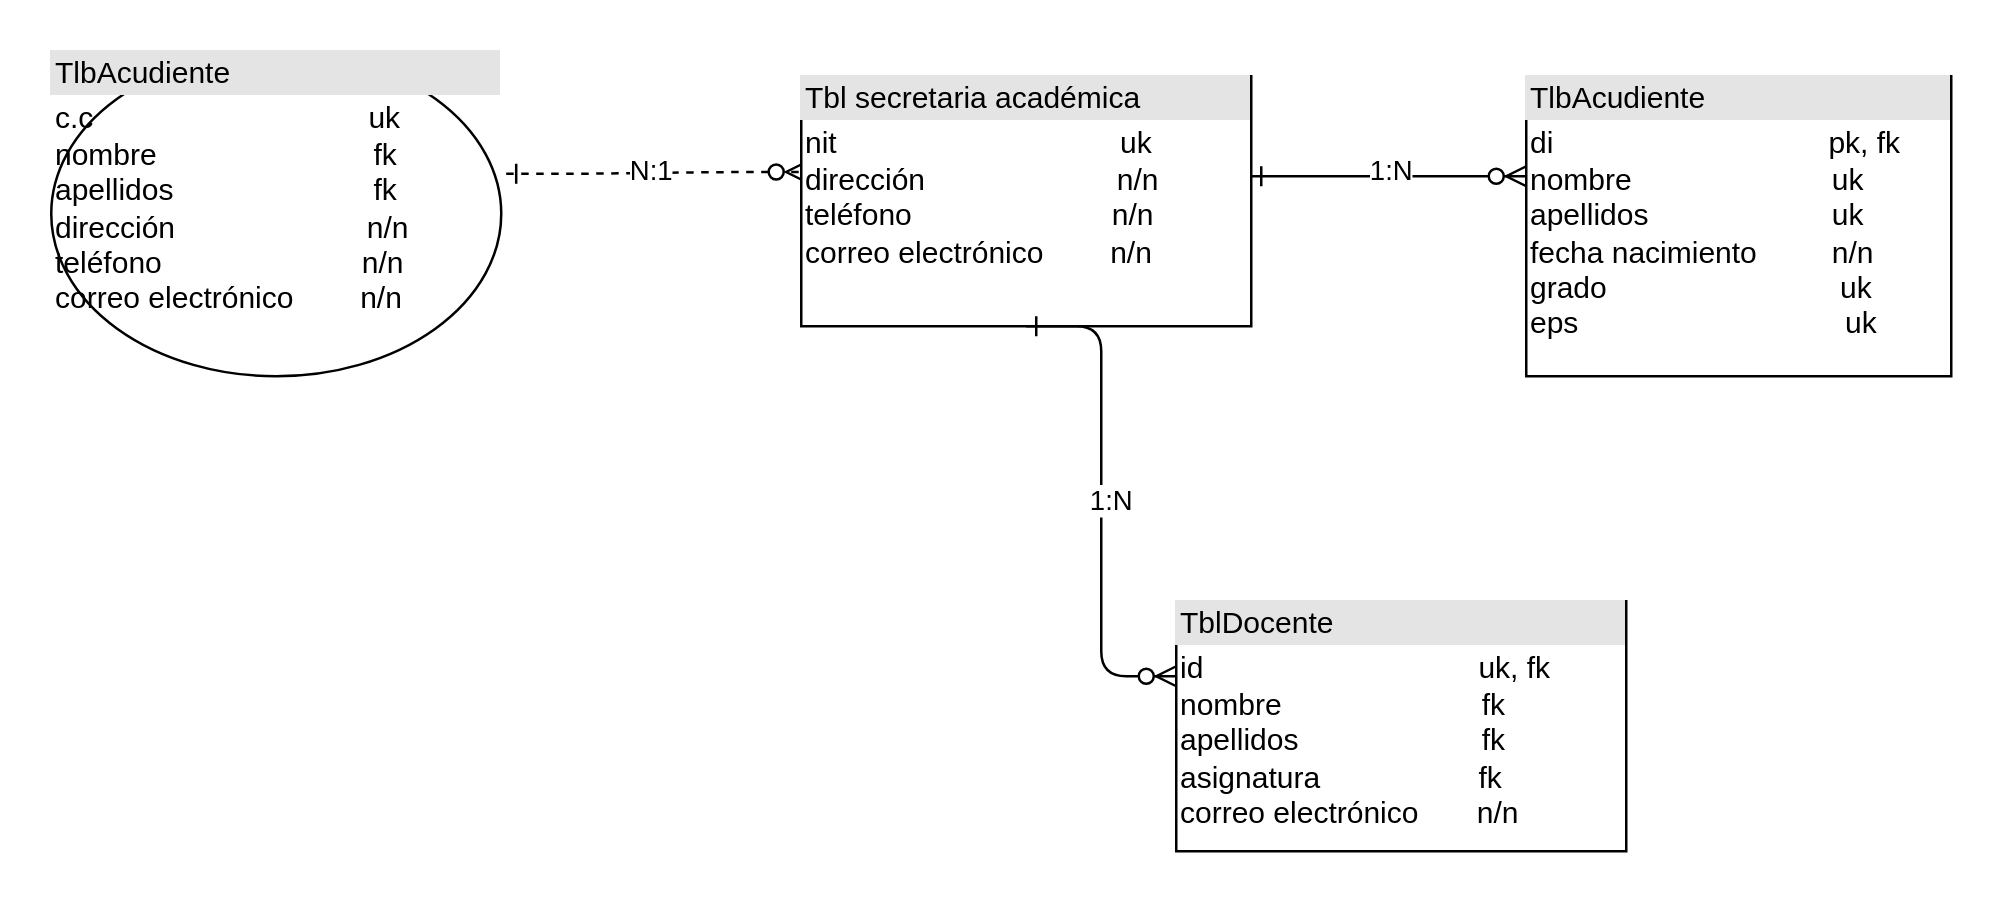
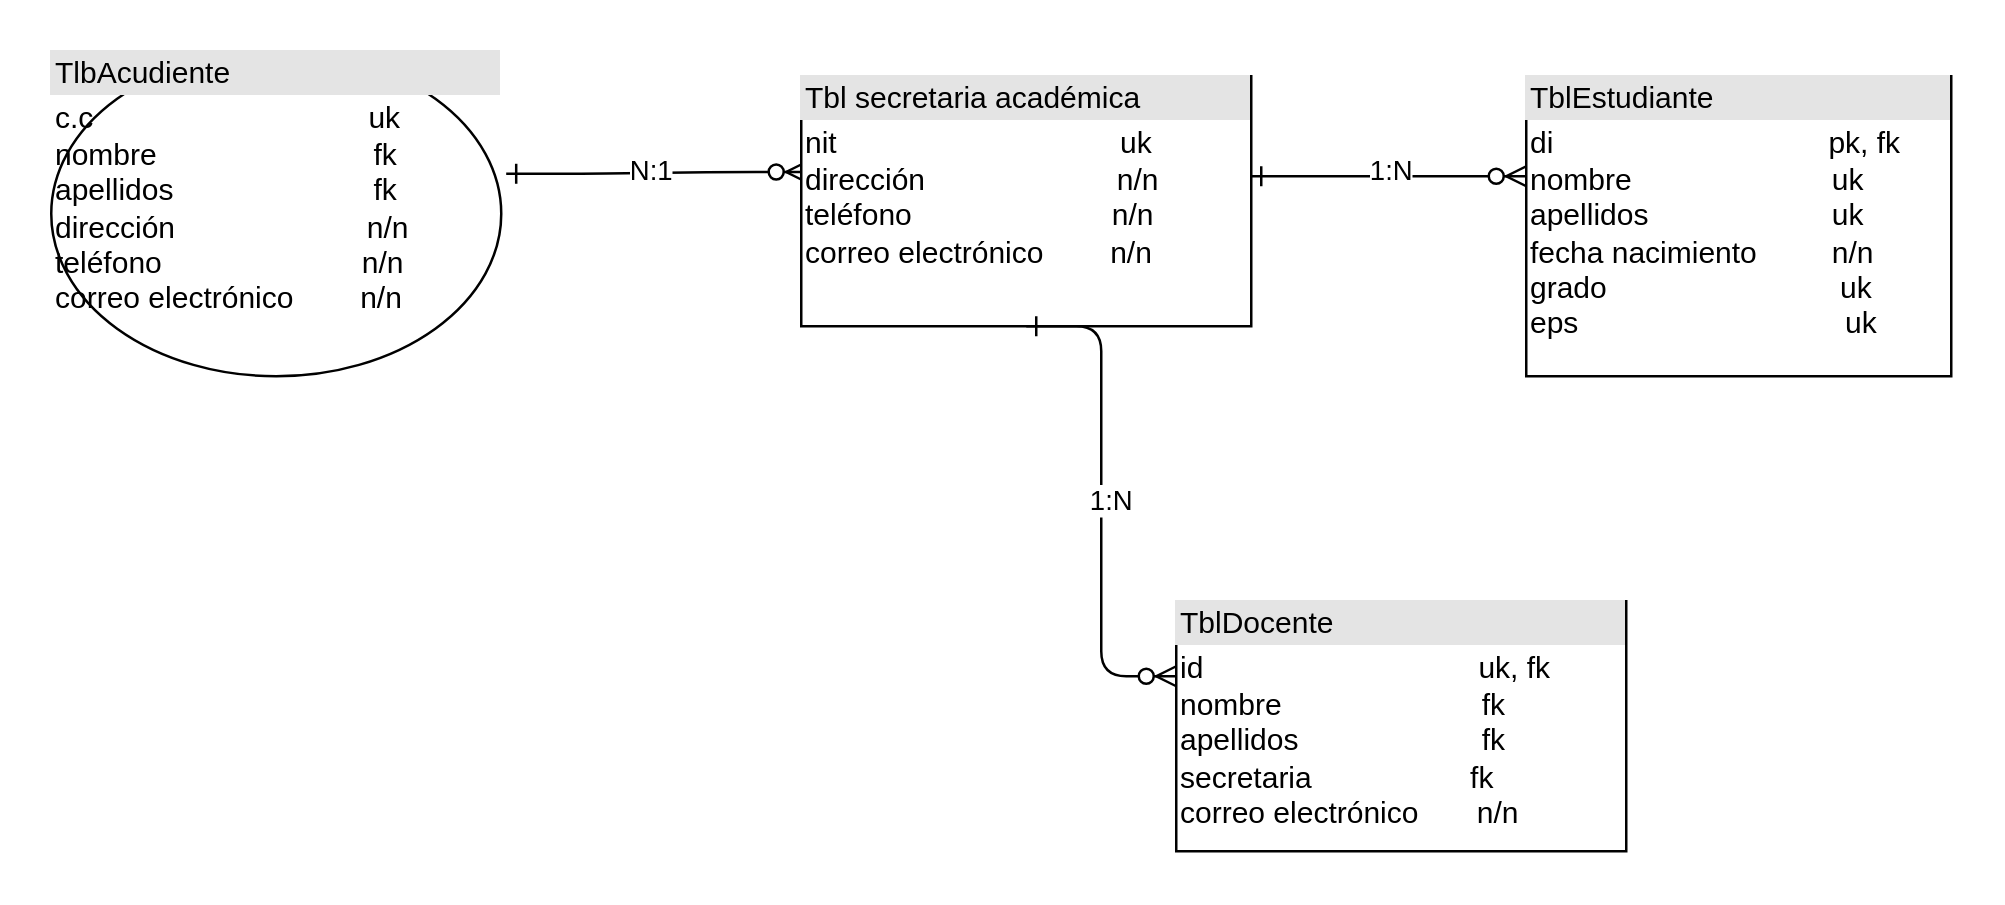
- <mxCell id="2" value="" style="edgeStyle=entityRelationEdgeStyle;endArrow=ERzeroToMany;startArrow=ERone;endFill=1;startFill=0;entryX=0.011;entryY=0.383;entryDx=0;entryDy=0;entryPerimeter=0;exitX=1.011;exitY=0.377;exitDx=0;exitDy=0;exitPerimeter=0;dashed=1;" parent="1" source="4" target="5" edge="1"><mxGeometry width="100" height="100" relative="1" as="geometry"><mxPoint x="210" y="69" as="sourcePoint" /><mxPoint x="310" y="70" as="targetPoint" /></mxGeometry></mxCell>
+ <mxCell id="2" value="" style="edgeStyle=entityRelationEdgeStyle;endArrow=ERzeroToMany;startArrow=ERone;endFill=1;startFill=0;entryX=0.011;entryY=0.383;entryDx=0;entryDy=0;entryPerimeter=0;exitX=1.011;exitY=0.377;exitDx=0;exitDy=0;exitPerimeter=0;" parent="1" source="4" target="5" edge="1"><mxGeometry width="100" height="100" relative="1" as="geometry"><mxPoint x="210" y="69" as="sourcePoint" /><mxPoint x="310" y="70" as="targetPoint" /></mxGeometry></mxCell>
- <mxCell id="11" value="&lt;div style=&quot;box-sizing:border-box;width:100%;background:#e4e4e4;padding:2px;&quot;&gt;TlbAcudiente&lt;/div&gt;&lt;table style=&quot;width:100%;font-size:1em;&quot; cellpadding=&quot;2&quot; cellspacing=&quot;0&quot;&gt;&lt;tbody&gt;&lt;tr&gt;&lt;td&gt;di&amp;nbsp; &amp;nbsp; &amp;nbsp; &amp;nbsp; &amp;nbsp; &amp;nbsp; &amp;nbsp; &amp;nbsp; &amp;nbsp; &amp;nbsp; &amp;nbsp; &amp;nbsp; &amp;nbsp; &amp;nbsp; &amp;nbsp; &amp;nbsp; &amp;nbsp;pk, fk&lt;br&gt;nombre&amp;nbsp; &amp;nbsp; &amp;nbsp; &amp;nbsp; &amp;nbsp; &amp;nbsp; &amp;nbsp; &amp;nbsp; &amp;nbsp; &amp;nbsp; &amp;nbsp; &amp;nbsp; uk&lt;br&gt;apellidos&amp;nbsp; &amp;nbsp; &amp;nbsp; &amp;nbsp; &amp;nbsp; &amp;nbsp; &amp;nbsp; &amp;nbsp; &amp;nbsp; &amp;nbsp; &amp;nbsp; uk&lt;br&gt;fecha nacimiento&amp;nbsp; &amp;nbsp; &amp;nbsp; &amp;nbsp; &amp;nbsp;n/n&lt;br&gt;grado&amp;nbsp; &amp;nbsp; &amp;nbsp; &amp;nbsp; &amp;nbsp; &amp;nbsp; &amp;nbsp; &amp;nbsp; &amp;nbsp; &amp;nbsp; &amp;nbsp; &amp;nbsp; &amp;nbsp; &amp;nbsp; uk&lt;br&gt;eps&amp;nbsp; &amp;nbsp; &amp;nbsp; &amp;nbsp; &amp;nbsp; &amp;nbsp; &amp;nbsp; &amp;nbsp; &amp;nbsp; &amp;nbsp; &amp;nbsp; &amp;nbsp; &amp;nbsp; &amp;nbsp; &amp;nbsp; &amp;nbsp; uk&lt;br&gt;&lt;br&gt;&lt;/td&gt;&lt;td&gt;&lt;br&gt;&lt;/td&gt;&lt;/tr&gt;&lt;tr&gt;&lt;td&gt;&lt;br&gt;&lt;/td&gt;&lt;td&gt;&lt;br&gt;&lt;/td&gt;&lt;/tr&gt;&lt;tr&gt;&lt;td&gt;&lt;/td&gt;&lt;td&gt;&lt;br&gt;&lt;/td&gt;&lt;/tr&gt;&lt;/tbody&gt;&lt;/table&gt;" style="verticalAlign=top;align=left;overflow=fill;html=1;whiteSpace=wrap;" parent="1" vertex="1"><mxGeometry x="610" y="30" width="170" height="120" as="geometry" /></mxCell>
+ <mxCell id="11" value="&lt;div style=&quot;box-sizing:border-box;width:100%;background:#e4e4e4;padding:2px;&quot;&gt;TblEstudiante&lt;/div&gt;&lt;table style=&quot;width:100%;font-size:1em;&quot; cellpadding=&quot;2&quot; cellspacing=&quot;0&quot;&gt;&lt;tbody&gt;&lt;tr&gt;&lt;td&gt;di&amp;nbsp; &amp;nbsp; &amp;nbsp; &amp;nbsp; &amp;nbsp; &amp;nbsp; &amp;nbsp; &amp;nbsp; &amp;nbsp; &amp;nbsp; &amp;nbsp; &amp;nbsp; &amp;nbsp; &amp;nbsp; &amp;nbsp; &amp;nbsp; &amp;nbsp;pk, fk&lt;br&gt;nombre&amp;nbsp; &amp;nbsp; &amp;nbsp; &amp;nbsp; &amp;nbsp; &amp;nbsp; &amp;nbsp; &amp;nbsp; &amp;nbsp; &amp;nbsp; &amp;nbsp; &amp;nbsp; uk&lt;br&gt;apellidos&amp;nbsp; &amp;nbsp; &amp;nbsp; &amp;nbsp; &amp;nbsp; &amp;nbsp; &amp;nbsp; &amp;nbsp; &amp;nbsp; &amp;nbsp; &amp;nbsp; uk&lt;br&gt;fecha nacimiento&amp;nbsp; &amp;nbsp; &amp;nbsp; &amp;nbsp; &amp;nbsp;n/n&lt;br&gt;grado&amp;nbsp; &amp;nbsp; &amp;nbsp; &amp;nbsp; &amp;nbsp; &amp;nbsp; &amp;nbsp; &amp;nbsp; &amp;nbsp; &amp;nbsp; &amp;nbsp; &amp;nbsp; &amp;nbsp; &amp;nbsp; uk&lt;br&gt;eps&amp;nbsp; &amp;nbsp; &amp;nbsp; &amp;nbsp; &amp;nbsp; &amp;nbsp; &amp;nbsp; &amp;nbsp; &amp;nbsp; &amp;nbsp; &amp;nbsp; &amp;nbsp; &amp;nbsp; &amp;nbsp; &amp;nbsp; &amp;nbsp; uk&lt;br&gt;&lt;br&gt;&lt;/td&gt;&lt;td&gt;&lt;br&gt;&lt;/td&gt;&lt;/tr&gt;&lt;tr&gt;&lt;td&gt;&lt;br&gt;&lt;/td&gt;&lt;td&gt;&lt;br&gt;&lt;/td&gt;&lt;/tr&gt;&lt;tr&gt;&lt;td&gt;&lt;/td&gt;&lt;td&gt;&lt;br&gt;&lt;/td&gt;&lt;/tr&gt;&lt;/tbody&gt;&lt;/table&gt;" style="verticalAlign=top;align=left;overflow=fill;html=1;whiteSpace=wrap;" parent="1" vertex="1"><mxGeometry x="610" y="30" width="170" height="120" as="geometry" /></mxCell>
- <mxCell id="6" value="&lt;div style=&quot;box-sizing:border-box;width:100%;background:#e4e4e4;padding:2px;&quot;&gt;TblDocente&lt;/div&gt;&lt;table style=&quot;width:100%;font-size:1em;&quot; cellpadding=&quot;2&quot; cellspacing=&quot;0&quot;&gt;&lt;tbody&gt;&lt;tr&gt;&lt;td&gt;id&amp;nbsp; &amp;nbsp; &amp;nbsp; &amp;nbsp; &amp;nbsp; &amp;nbsp; &amp;nbsp; &amp;nbsp; &amp;nbsp; &amp;nbsp; &amp;nbsp; &amp;nbsp; &amp;nbsp; &amp;nbsp; &amp;nbsp; &amp;nbsp; &amp;nbsp;uk, fk&lt;br&gt;nombre&amp;nbsp; &amp;nbsp; &amp;nbsp; &amp;nbsp; &amp;nbsp; &amp;nbsp; &amp;nbsp; &amp;nbsp; &amp;nbsp; &amp;nbsp; &amp;nbsp; &amp;nbsp; fk&lt;br&gt;apellidos&amp;nbsp; &amp;nbsp; &amp;nbsp; &amp;nbsp; &amp;nbsp; &amp;nbsp; &amp;nbsp; &amp;nbsp; &amp;nbsp; &amp;nbsp; &amp;nbsp; fk&lt;br&gt;asignatura&amp;nbsp; &amp;nbsp; &amp;nbsp; &amp;nbsp; &amp;nbsp; &amp;nbsp; &amp;nbsp; &amp;nbsp; &amp;nbsp; &amp;nbsp;fk&lt;br&gt;correo electrónico&amp;nbsp; &amp;nbsp; &amp;nbsp; &amp;nbsp;n/n&lt;br&gt;&lt;br&gt;&lt;br&gt;&lt;/td&gt;&lt;td&gt;&lt;br&gt;&lt;/td&gt;&lt;/tr&gt;&lt;tr&gt;&lt;td&gt;&lt;br&gt;&lt;/td&gt;&lt;td&gt;&lt;br&gt;&lt;/td&gt;&lt;/tr&gt;&lt;tr&gt;&lt;td&gt;&lt;/td&gt;&lt;td&gt;&lt;br&gt;&lt;/td&gt;&lt;/tr&gt;&lt;/tbody&gt;&lt;/table&gt;" style="verticalAlign=top;align=left;overflow=fill;html=1;whiteSpace=wrap;" parent="1" vertex="1"><mxGeometry x="470" y="240" width="180" height="100" as="geometry" /></mxCell>
+ <mxCell id="6" value="&lt;div style=&quot;box-sizing:border-box;width:100%;background:#e4e4e4;padding:2px;&quot;&gt;TblDocente&lt;/div&gt;&lt;table style=&quot;width:100%;font-size:1em;&quot; cellpadding=&quot;2&quot; cellspacing=&quot;0&quot;&gt;&lt;tbody&gt;&lt;tr&gt;&lt;td&gt;id&amp;nbsp; &amp;nbsp; &amp;nbsp; &amp;nbsp; &amp;nbsp; &amp;nbsp; &amp;nbsp; &amp;nbsp; &amp;nbsp; &amp;nbsp; &amp;nbsp; &amp;nbsp; &amp;nbsp; &amp;nbsp; &amp;nbsp; &amp;nbsp; &amp;nbsp;uk, fk&lt;br&gt;nombre&amp;nbsp; &amp;nbsp; &amp;nbsp; &amp;nbsp; &amp;nbsp; &amp;nbsp; &amp;nbsp; &amp;nbsp; &amp;nbsp; &amp;nbsp; &amp;nbsp; &amp;nbsp; fk&lt;br&gt;apellidos&amp;nbsp; &amp;nbsp; &amp;nbsp; &amp;nbsp; &amp;nbsp; &amp;nbsp; &amp;nbsp; &amp;nbsp; &amp;nbsp; &amp;nbsp; &amp;nbsp; fk&lt;br&gt;secretaria&amp;nbsp; &amp;nbsp; &amp;nbsp; &amp;nbsp; &amp;nbsp; &amp;nbsp; &amp;nbsp; &amp;nbsp; &amp;nbsp; &amp;nbsp;fk&lt;br&gt;correo electrónico&amp;nbsp; &amp;nbsp; &amp;nbsp; &amp;nbsp;n/n&lt;br&gt;&lt;br&gt;&lt;br&gt;&lt;/td&gt;&lt;td&gt;&lt;br&gt;&lt;/td&gt;&lt;/tr&gt;&lt;tr&gt;&lt;td&gt;&lt;br&gt;&lt;/td&gt;&lt;td&gt;&lt;br&gt;&lt;/td&gt;&lt;/tr&gt;&lt;tr&gt;&lt;td&gt;&lt;/td&gt;&lt;td&gt;&lt;br&gt;&lt;/td&gt;&lt;/tr&gt;&lt;/tbody&gt;&lt;/table&gt;" style="verticalAlign=top;align=left;overflow=fill;html=1;whiteSpace=wrap;" parent="1" vertex="1"><mxGeometry x="470" y="240" width="180" height="100" as="geometry" /></mxCell>
